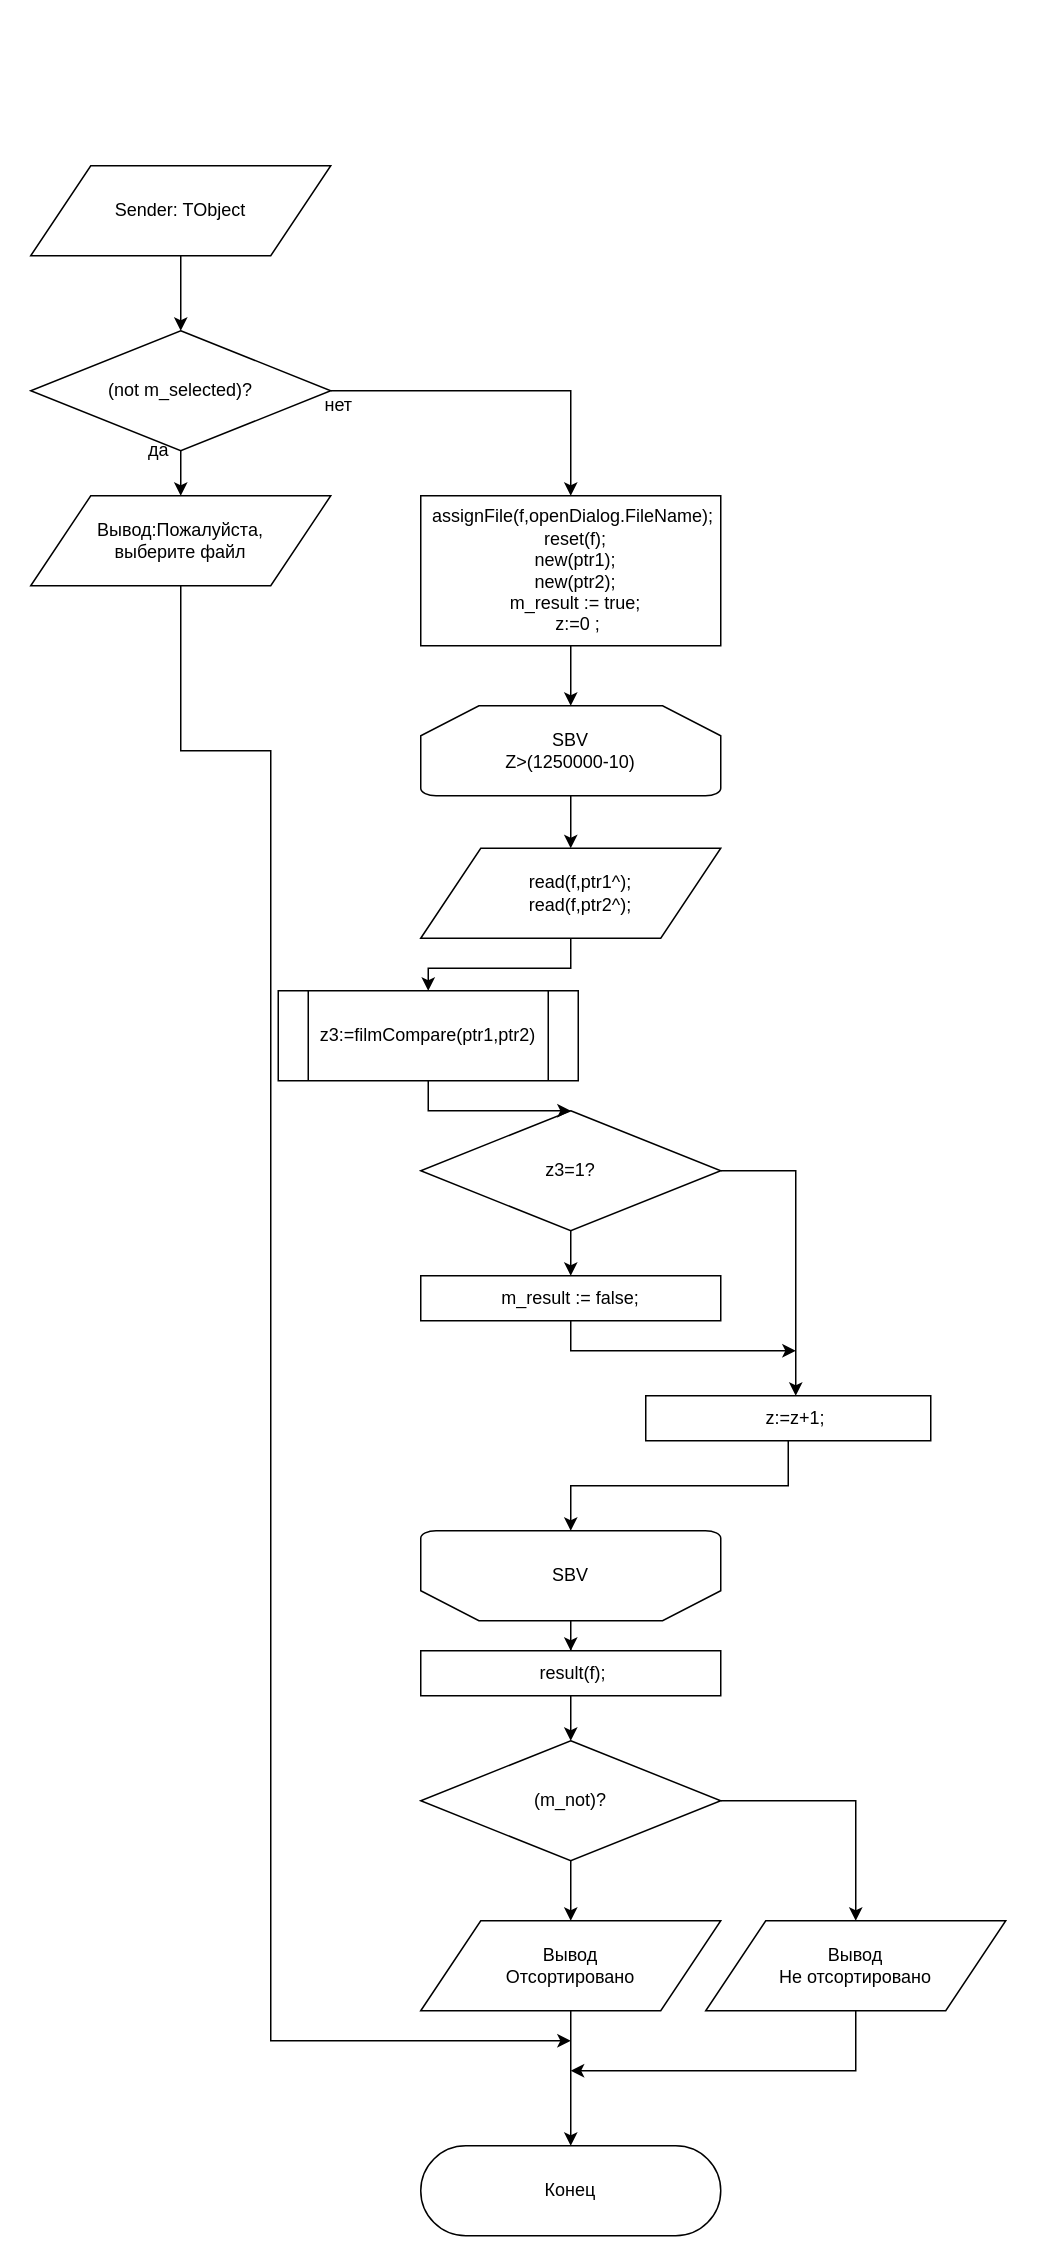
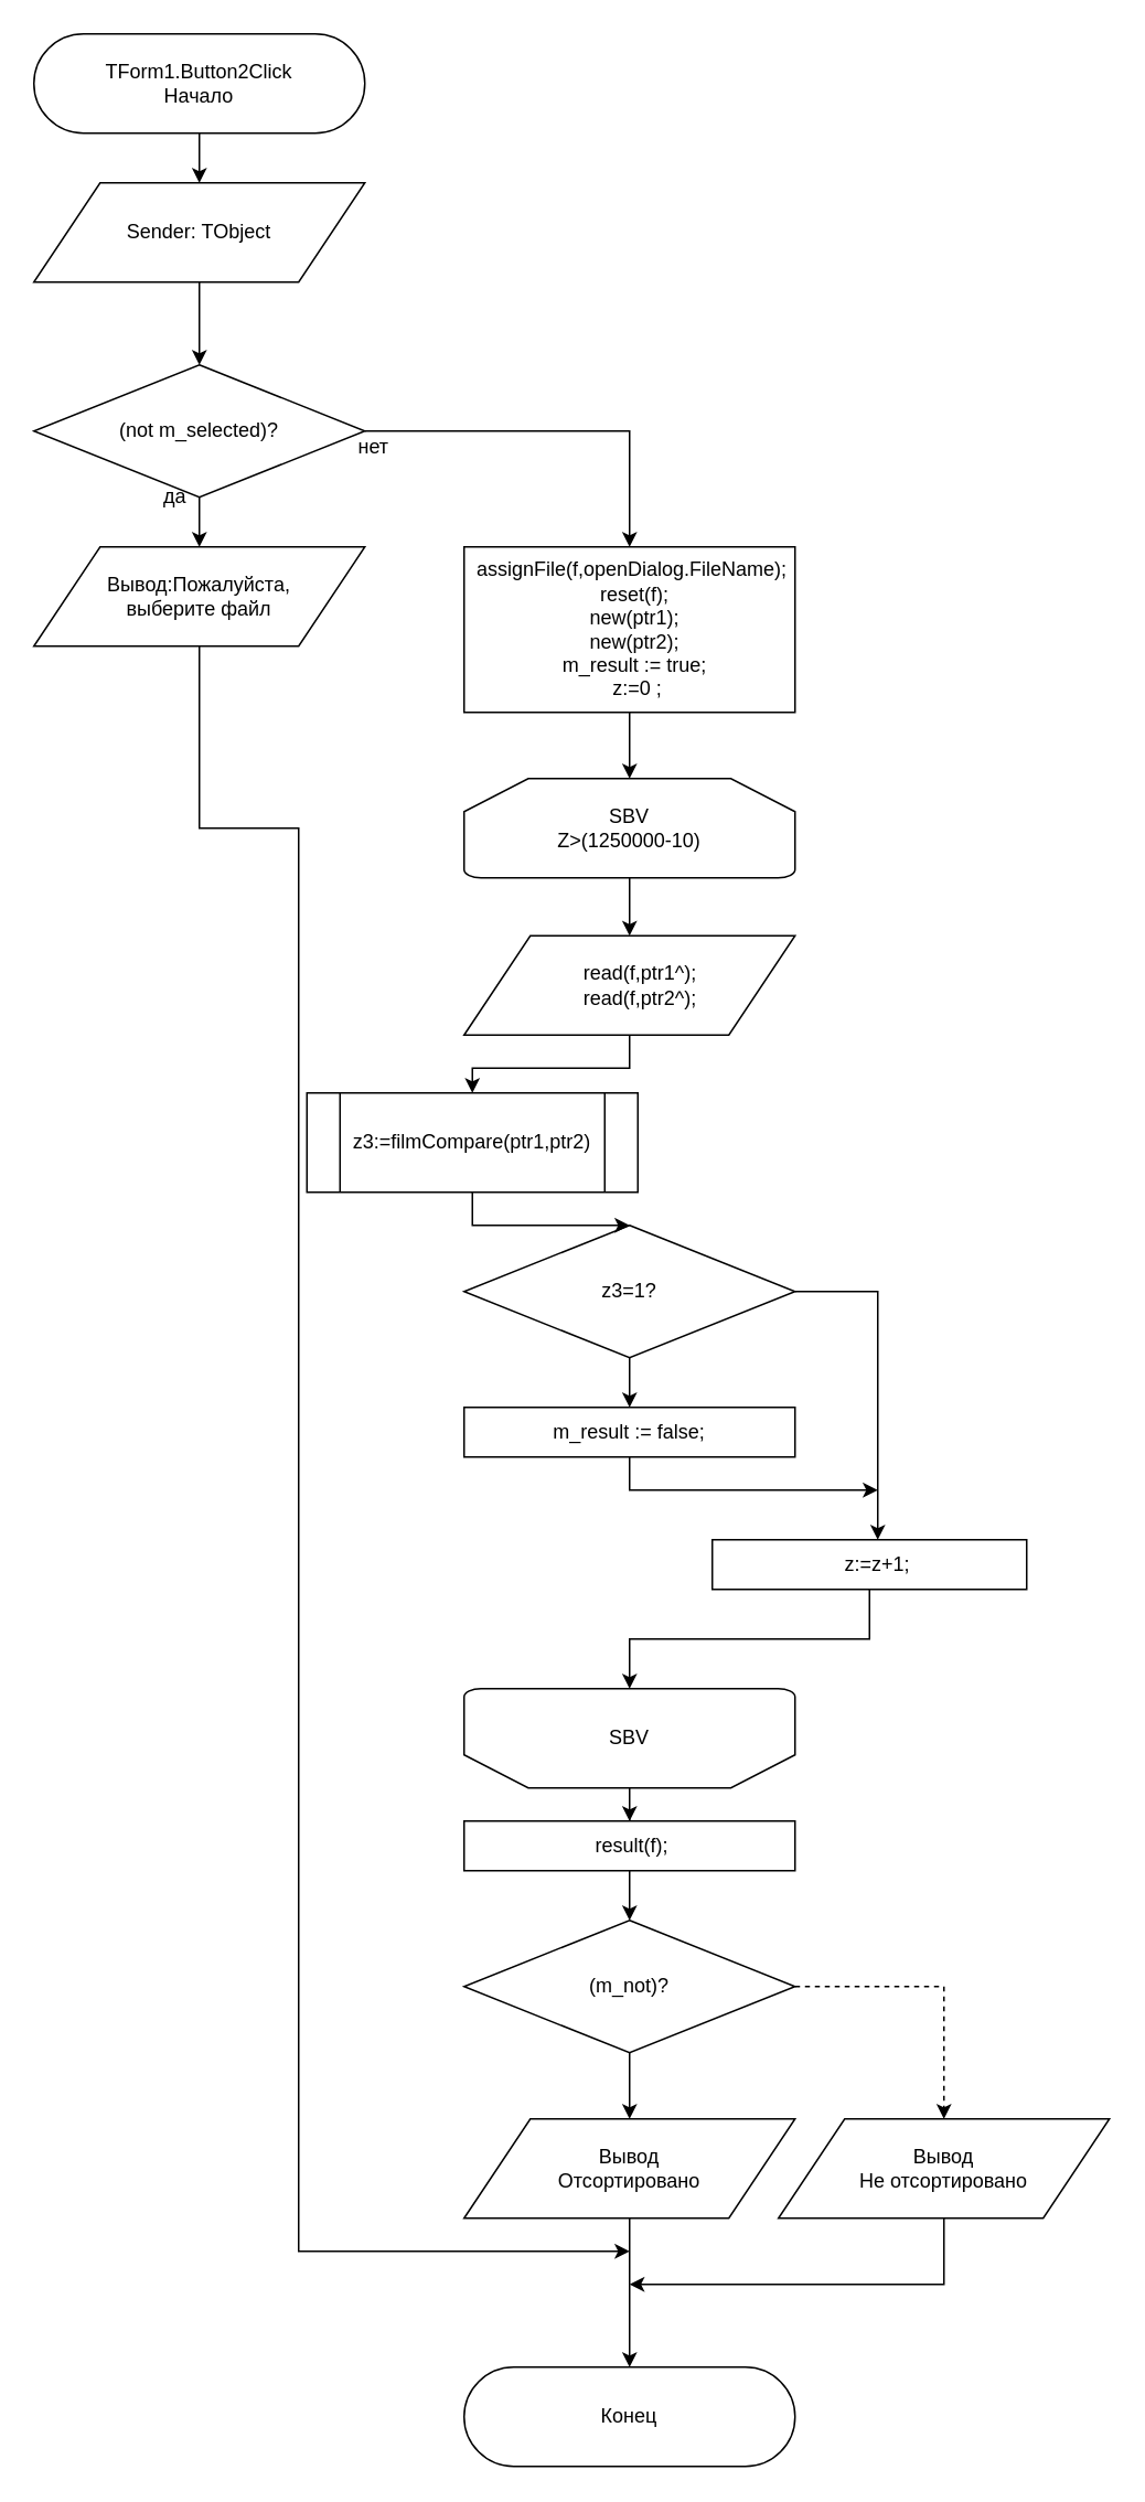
+ <mxCell id="6" value="TForm1.Button2Click&lt;br&gt;Начало" style="rounded=1;whiteSpace=wrap;html=1;arcSize=50;" vertex="1" parent="1"><mxGeometry x="20" y="20" width="200" height="60" as="geometry" /></mxCell>
+ <mxCell id="5" style="edgeStyle=orthogonalEdgeStyle;rounded=0;orthogonalLoop=1;jettySize=auto;html=1;exitX=0.5;exitY=1;exitDx=0;exitDy=0;" edge="1" parent="1" source="6" target="8"><mxGeometry relative="1" as="geometry" /></mxCell>
- <mxCell id="33" style="edgeStyle=orthogonalEdgeStyle;rounded=0;orthogonalLoop=1;jettySize=auto;html=1;exitX=1;exitY=0.5;exitDx=0;exitDy=0;" edge="1" parent="1" source="34" target="38"><mxGeometry relative="1" as="geometry" /></mxCell>
+ <mxCell id="33" style="edgeStyle=orthogonalEdgeStyle;rounded=0;orthogonalLoop=1;jettySize=auto;html=1;exitX=1;exitY=0.5;exitDx=0;exitDy=0;dashed=1;" edge="1" parent="1" source="34" target="38"><mxGeometry relative="1" as="geometry" /></mxCell>
